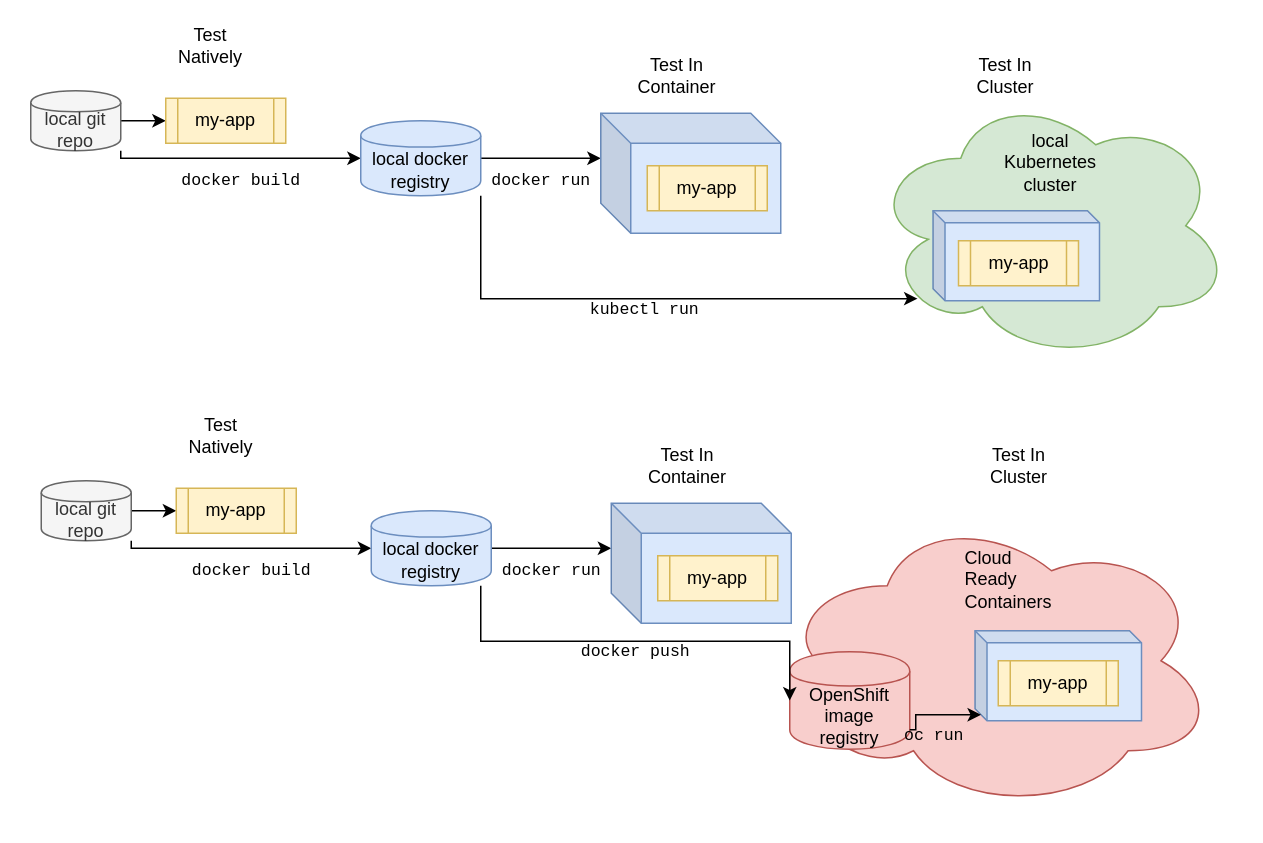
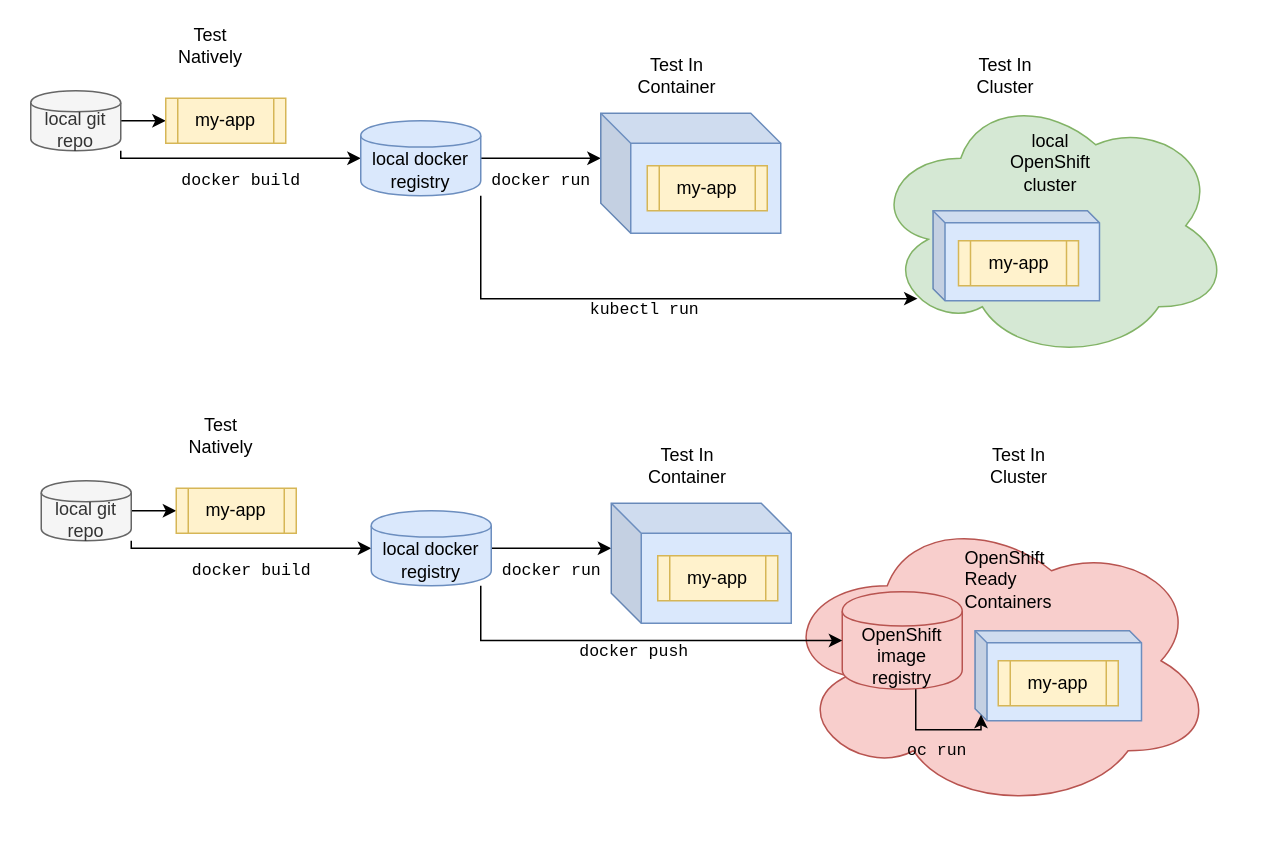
- <mxCell id="12" value="local&lt;br&gt;Kubernetes&lt;br&gt;cluster" style="ellipse;shape=cloud;whiteSpace=wrap;html=1;verticalAlign=top;spacingTop=20;fillColor=#d5e8d4;strokeColor=#82b366;" vertex="1" parent="1"><mxGeometry x="580" y="60" width="240" height="180" as="geometry" /></mxCell>
+ <mxCell id="12" value="local&lt;br&gt;OpenShift&lt;br&gt;cluster" style="ellipse;shape=cloud;whiteSpace=wrap;html=1;verticalAlign=top;spacingTop=20;fillColor=#d5e8d4;strokeColor=#82b366;" vertex="1" parent="1"><mxGeometry x="580" y="60" width="240" height="180" as="geometry" /></mxCell>
- <mxCell id="25" value="Cloud &lt;br&gt;Ready&amp;nbsp;&lt;br&gt;&lt;div&gt;&lt;span&gt;Containers&lt;/span&gt;&lt;/div&gt;" style="ellipse;shape=cloud;whiteSpace=wrap;html=1;verticalAlign=top;spacingTop=18;fillColor=#f8cecc;strokeColor=#b85450;align=left;spacingLeft=123;" vertex="1" parent="1"><mxGeometry x="518" y="340" width="292" height="200" as="geometry" /></mxCell>
+ <mxCell id="25" value="OpenShift &lt;br&gt;Ready&amp;nbsp;&lt;br&gt;&lt;div&gt;&lt;span&gt;Containers&lt;/span&gt;&lt;/div&gt;" style="ellipse;shape=cloud;whiteSpace=wrap;html=1;verticalAlign=top;spacingTop=18;fillColor=#f8cecc;strokeColor=#b85450;align=left;spacingLeft=123;" vertex="1" parent="1"><mxGeometry x="518" y="340" width="292" height="200" as="geometry" /></mxCell>
- <mxCell id="27" value="OpenShift&lt;br&gt;image &lt;br&gt;registry" style="shape=cylinder;whiteSpace=wrap;html=1;boundedLbl=1;backgroundOutline=1;fillColor=#f8cecc;strokeColor=#b85450;" vertex="1" parent="1"><mxGeometry x="526" y="434" width="80" height="65" as="geometry" /></mxCell>
+ <mxCell id="27" value="OpenShift&lt;br&gt;image &lt;br&gt;registry" style="shape=cylinder;whiteSpace=wrap;html=1;boundedLbl=1;backgroundOutline=1;fillColor=#f8cecc;strokeColor=#b85450;" vertex="1" parent="1"><mxGeometry x="561" y="394" width="80" height="65" as="geometry" /></mxCell>
